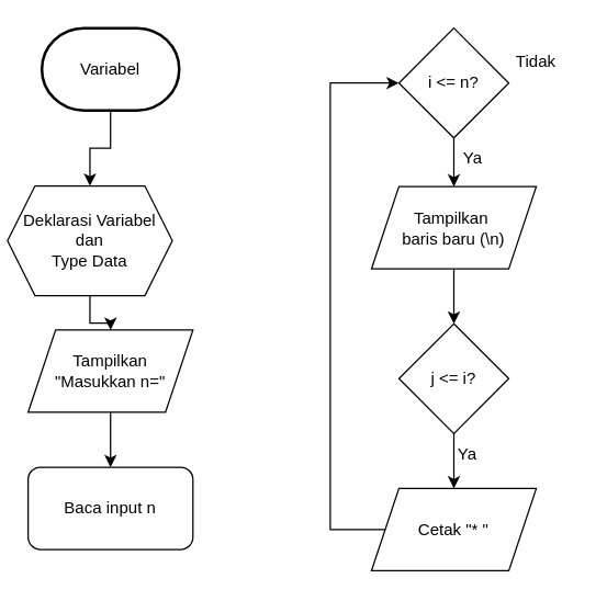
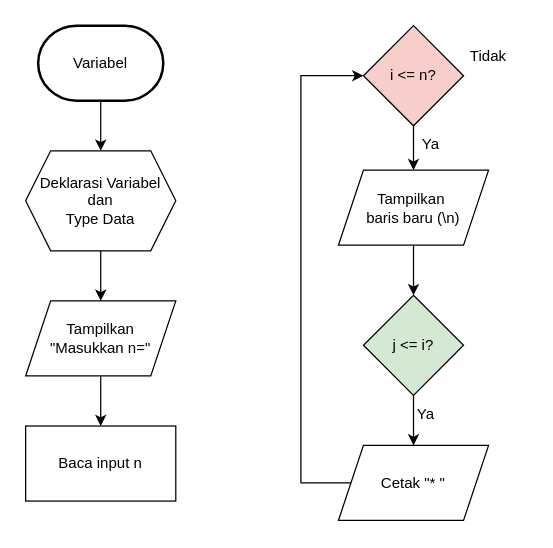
- <mxCell id="10" value="i &amp;lt;= n?" style="rhombus;whiteSpace=wrap;html=1;" vertex="1" parent="1"><mxGeometry x="290" y="20" width="80" height="80" as="geometry" /></mxCell>
+ <mxCell id="10" value="i &amp;lt;= n?" style="rhombus;whiteSpace=wrap;html=1;fillColor=#f8cecc;" vertex="1" parent="1"><mxGeometry x="290" y="20" width="80" height="80" as="geometry" /></mxCell>
- <mxCell id="5" value="Deklarasi Variabel&lt;br&gt;dan&lt;br&gt;Type Data" style="shape=hexagon;perimeter=hexagonPerimeter2;whiteSpace=wrap;html=1;fixedSize=1;" vertex="1" parent="1"><mxGeometry x="5" y="135" width="120" height="80" as="geometry" /></mxCell>
+ <mxCell id="5" value="Deklarasi Variabel&lt;br&gt;dan&lt;br&gt;Type Data" style="shape=hexagon;perimeter=hexagonPerimeter2;whiteSpace=wrap;html=1;fixedSize=1;" vertex="1" parent="1"><mxGeometry x="20" y="120" width="120" height="80" as="geometry" /></mxCell>
- <mxCell id="12" value="j &lt;span class=&quot;hljs-operator&quot;&gt;&amp;lt;=&lt;/span&gt; i?" style="rhombus;whiteSpace=wrap;html=1;" vertex="1" parent="1"><mxGeometry x="290" y="235.5" width="80" height="80" as="geometry" /></mxCell>
+ <mxCell id="12" value="j &lt;span class=&quot;hljs-operator&quot;&gt;&amp;lt;=&lt;/span&gt; i?" style="rhombus;whiteSpace=wrap;html=1;fillColor=#d5e8d4;" vertex="1" parent="1"><mxGeometry x="290" y="235.5" width="80" height="80" as="geometry" /></mxCell>
- <mxCell id="8" value="Baca input n" style="whiteSpace=wrap;html=1;rounded=1;" vertex="1" parent="1"><mxGeometry x="20" y="340" width="120" height="60" as="geometry" /></mxCell>
+ <mxCell id="8" value="Baca input n" style="rounded=0;whiteSpace=wrap;html=1;" vertex="1" parent="1"><mxGeometry x="20" y="340" width="120" height="60" as="geometry" /></mxCell>
